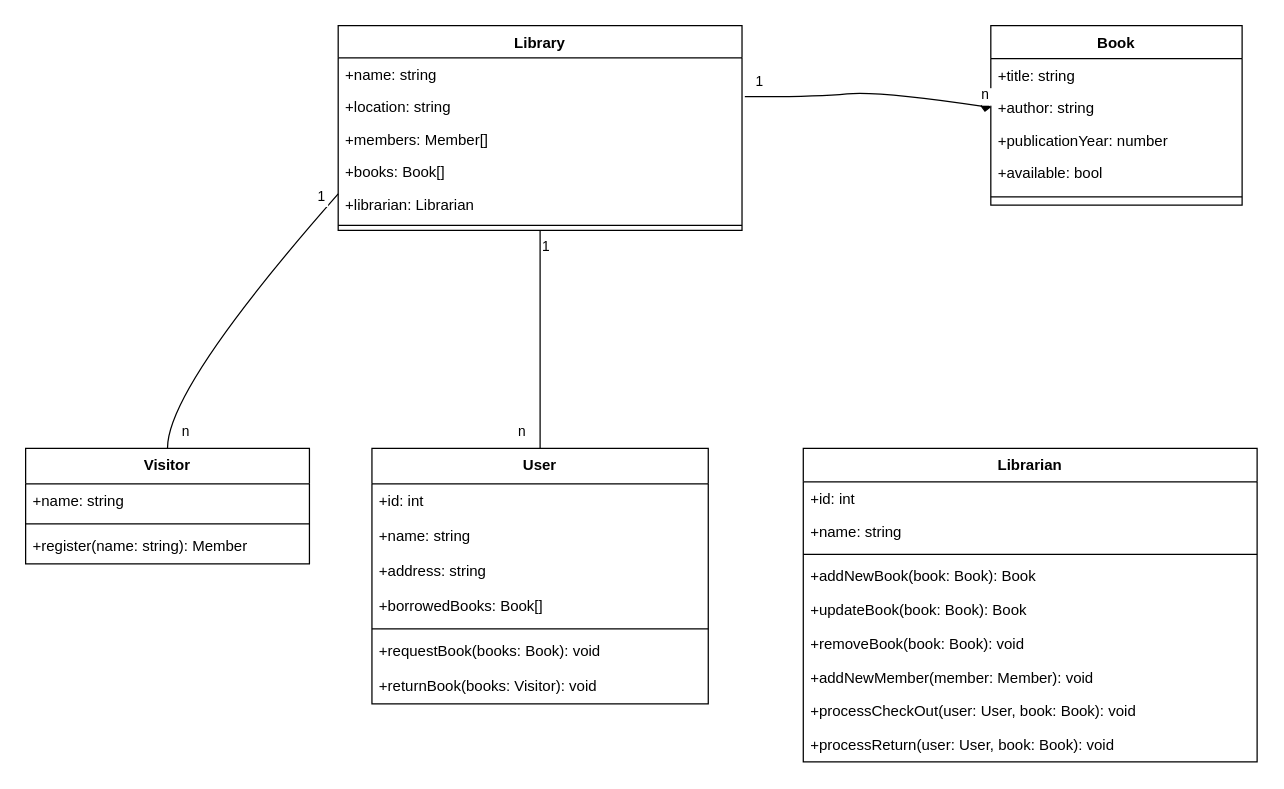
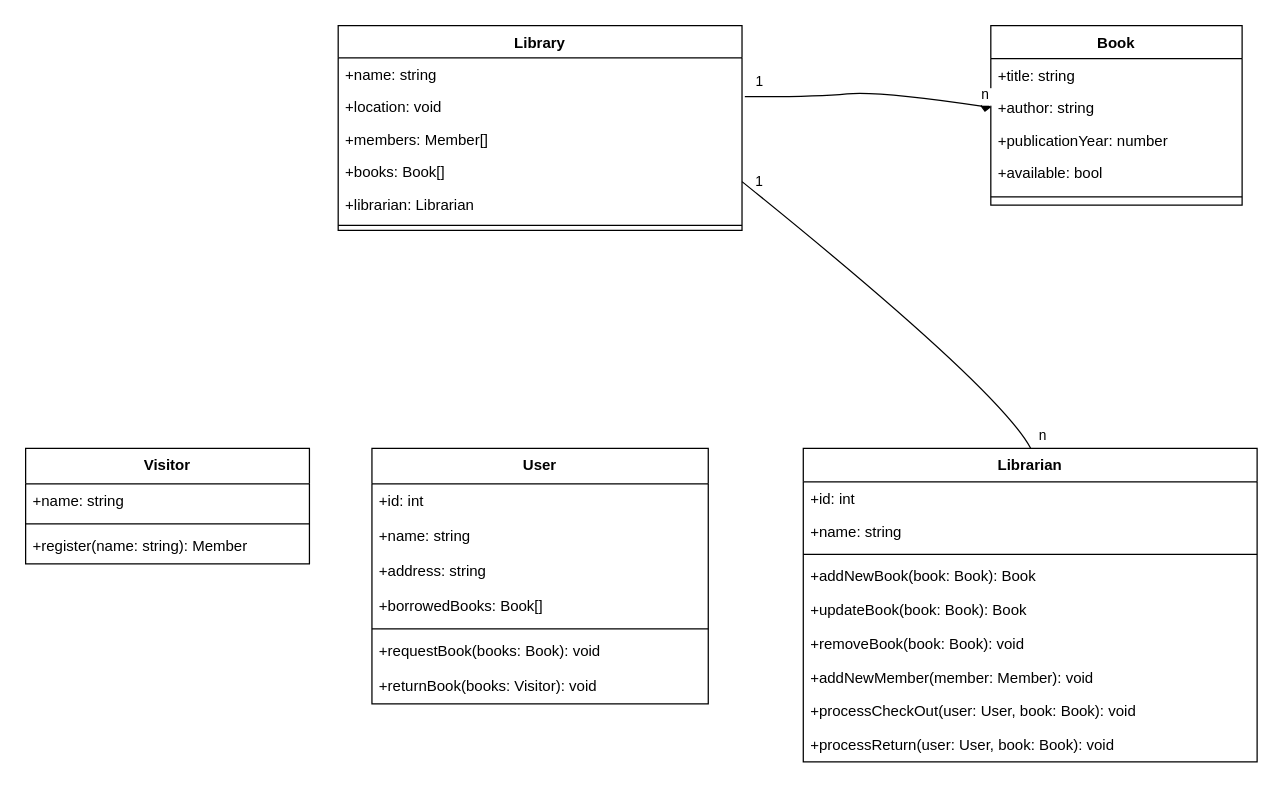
- <mxCell id="4" value="+location: string" style="text;strokeColor=none;fillColor=none;align=left;verticalAlign=top;spacingLeft=4;spacingRight=4;overflow=hidden;rotatable=0;points=[[0,0.5],[1,0.5]];portConstraint=eastwest;" parent="2" vertex="1"><mxGeometry y="51.7" width="323" height="26" as="geometry" /></mxCell>
+ <mxCell id="4" value="+location: void" style="text;strokeColor=none;fillColor=none;align=left;verticalAlign=top;spacingLeft=4;spacingRight=4;overflow=hidden;rotatable=0;points=[[0,0.5],[1,0.5]];portConstraint=eastwest;" parent="2" vertex="1"><mxGeometry y="51.7" width="323" height="26" as="geometry" /></mxCell>
+ <mxCell id="43" value="" style="curved=1;startArrow=none;endArrow=none;exitX=1.0;exitY=0.762;entryX=0.501;entryY=0;" parent="1" source="2" target="21" edge="1"><mxGeometry relative="1" as="geometry"><Array as="points"><mxPoint x="798" y="310" /></Array></mxGeometry></mxCell>
+ <mxCell id="44" value="1" style="edgeLabel;resizable=0;align=left;verticalAlign=top;" parent="43" vertex="1"><mxGeometry x="-1" relative="1" as="geometry"><mxPoint x="9" y="-13" as="offset" /></mxGeometry></mxCell>
+ <mxCell id="45" value="n" style="edgeLabel;resizable=0;align=right;verticalAlign=top;" parent="43" vertex="1"><mxGeometry x="1" relative="1" as="geometry"><mxPoint x="14" y="-23" as="offset" /></mxGeometry></mxCell>
- <mxCell id="37" value="" style="curved=1;startArrow=none;endArrow=none;exitX=0.0;exitY=0.822;entryX=0.5;entryY=0;" parent="1" source="2" target="9" edge="1"><mxGeometry relative="1" as="geometry"><Array as="points"><mxPoint x="133" y="310" /></Array></mxGeometry></mxCell>
- <mxCell id="38" value="1" style="edgeLabel;resizable=0;align=left;verticalAlign=top;" parent="37" vertex="1"><mxGeometry x="-1" relative="1" as="geometry"><mxPoint x="-18" y="-11" as="offset" /></mxGeometry></mxCell>
- <mxCell id="39" value="n" style="edgeLabel;resizable=0;align=right;verticalAlign=top;" parent="37" vertex="1"><mxGeometry x="1" relative="1" as="geometry"><mxPoint x="19" y="-26" as="offset" /></mxGeometry></mxCell>
- <mxCell id="40" value="" style="curved=1;startArrow=none;endArrow=none;exitX=0.5;exitY=1;entryX=0.5;entryY=0;" parent="1" source="2" target="13" edge="1"><mxGeometry relative="1" as="geometry"><Array as="points" /></mxGeometry></mxCell>
- <mxCell id="41" value="1" style="edgeLabel;resizable=0;align=left;verticalAlign=top;" parent="40" vertex="1"><mxGeometry x="-1" relative="1" as="geometry" /></mxCell>
- <mxCell id="42" value="n" style="edgeLabel;resizable=0;align=right;verticalAlign=top;" parent="40" vertex="1"><mxGeometry x="1" relative="1" as="geometry"><mxPoint x="-10" y="-26" as="offset" /></mxGeometry></mxCell>
